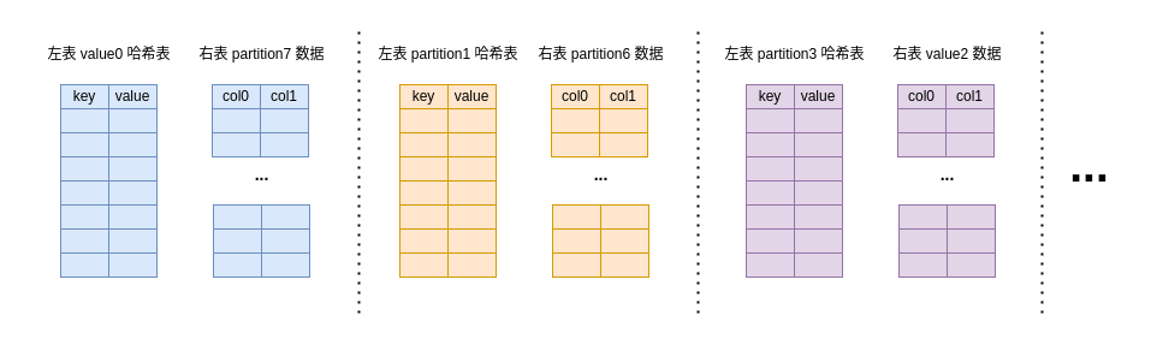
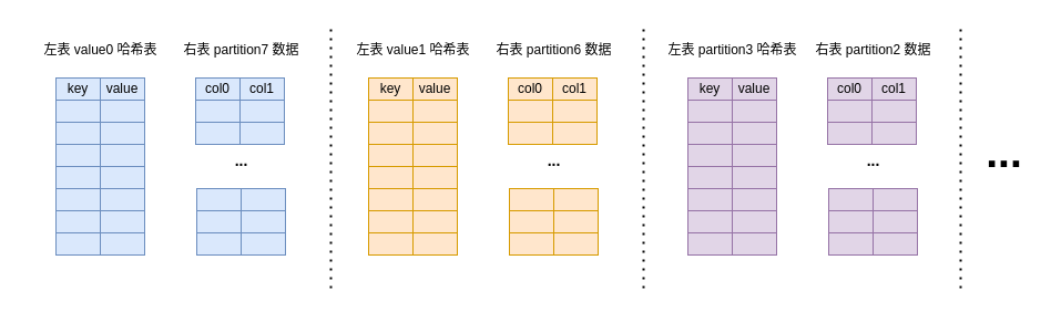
- <mxCell id="55" value="左表 partition1 哈希表" style="text;html=1;align=center;verticalAlign=middle;resizable=0;points=[];autosize=1;strokeColor=none;fillColor=none;" parent="1" vertex="1"><mxGeometry x="302" y="30" width="140" height="30" as="geometry" /></mxCell>
+ <mxCell id="55" value="左表 value1 哈希表" style="text;html=1;align=center;verticalAlign=middle;resizable=0;points=[];autosize=1;strokeColor=none;fillColor=none;" parent="1" vertex="1"><mxGeometry x="302" y="30" width="140" height="30" as="geometry" /></mxCell>
- <mxCell id="87" value="右表 value2 数据" style="text;html=1;align=center;verticalAlign=middle;resizable=0;points=[];autosize=1;strokeColor=none;fillColor=none;" parent="1" vertex="1"><mxGeometry x="722" y="30" width="130" height="30" as="geometry" /></mxCell>
+ <mxCell id="87" value="右表 partition2 数据" style="text;html=1;align=center;verticalAlign=middle;resizable=0;points=[];autosize=1;strokeColor=none;fillColor=none;" parent="1" vertex="1"><mxGeometry x="722" y="30" width="130" height="30" as="geometry" /></mxCell>
